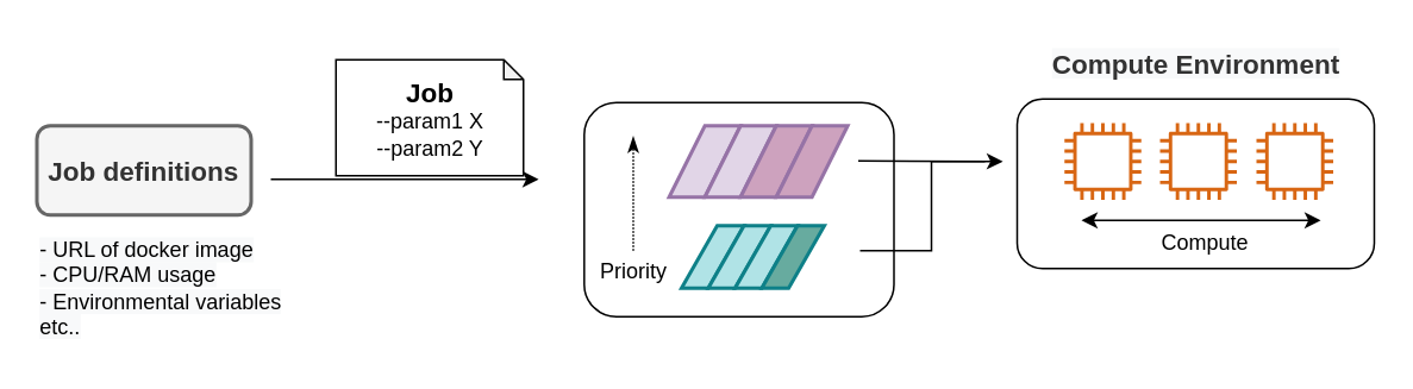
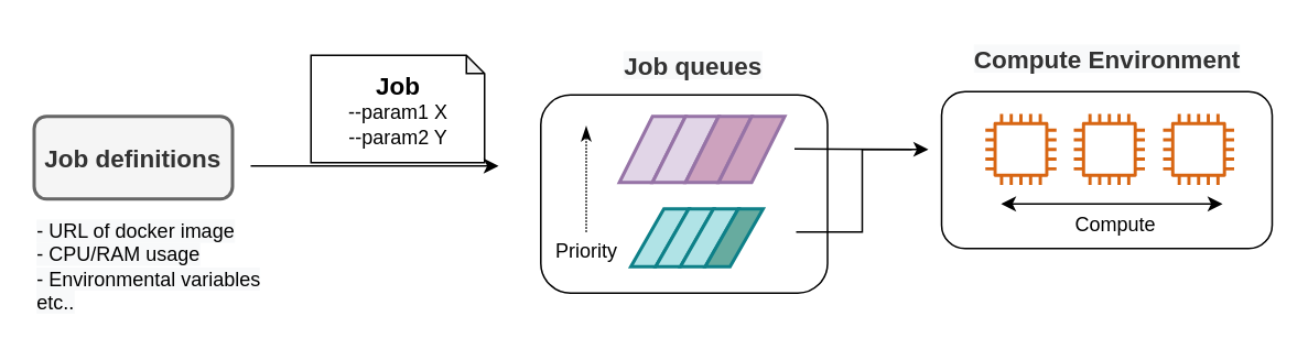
+ <mxCell id="6" value="&lt;b style=&quot;color: rgb(51 , 51 , 51) ; font-family: &amp;#34;helvetica&amp;#34; ; font-size: 15px ; font-style: normal ; letter-spacing: normal ; text-indent: 0px ; text-transform: none ; word-spacing: 0px ; background-color: rgb(248 , 249 , 250)&quot;&gt;Job queues&lt;/b&gt;" style="text;whiteSpace=wrap;html=1;align=center;" vertex="1" parent="1"><mxGeometry x="354" y="24" width="130" height="30" as="geometry" /></mxCell>
